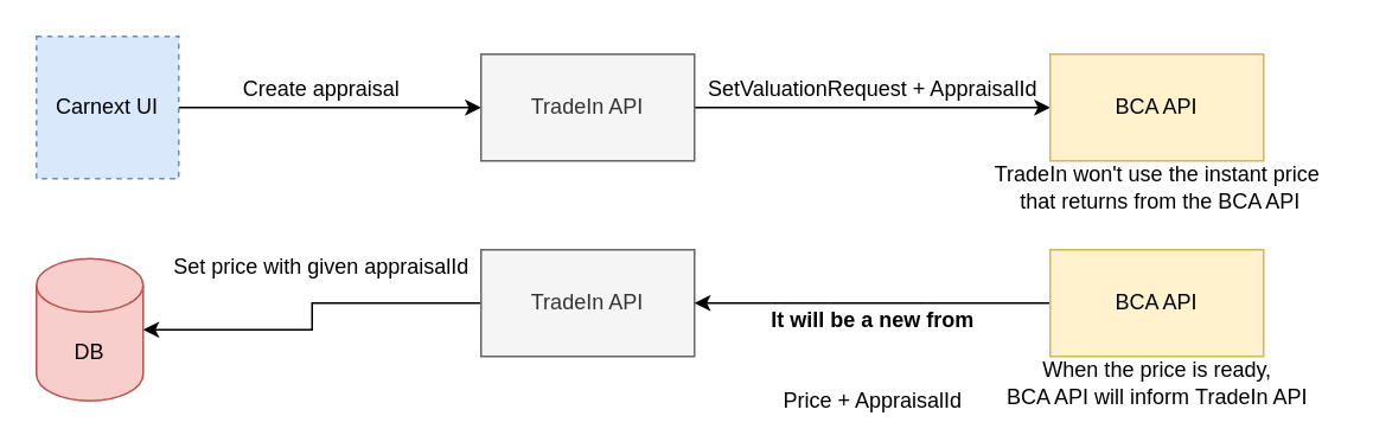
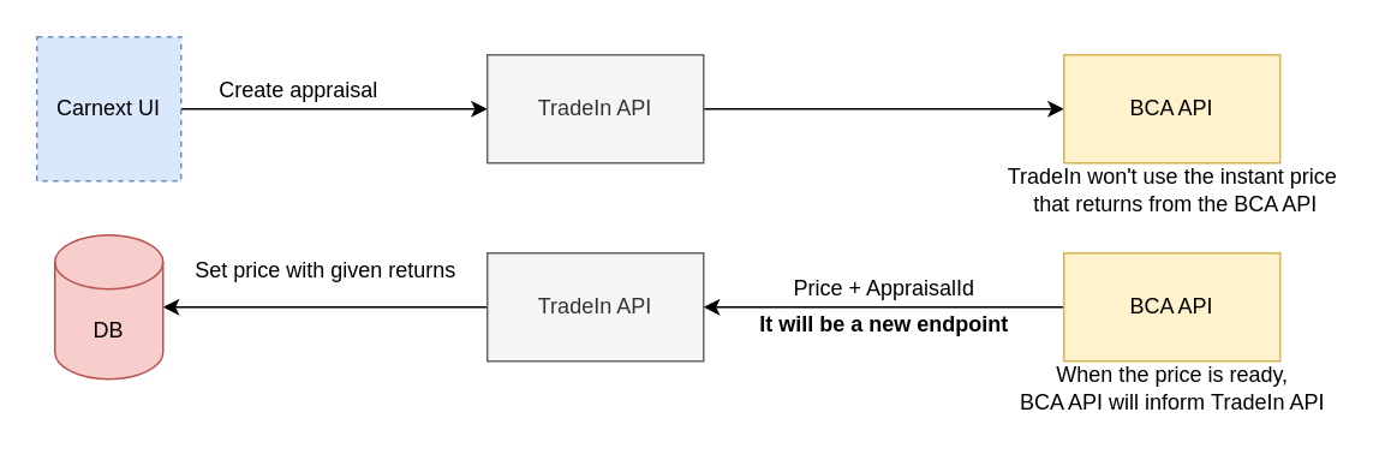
- <mxCell id="6" value="Create appraisal" style="text;html=1;align=center;verticalAlign=middle;resizable=0;points=[];autosize=1;strokeColor=none;fillColor=none;" parent="1" vertex="1"><mxGeometry x="130" y="40" width="100" height="20" as="geometry" /></mxCell>
+ <mxCell id="6" value="Create appraisal" style="text;html=1;align=center;verticalAlign=middle;resizable=0;points=[];autosize=1;strokeColor=none;fillColor=none;" parent="1" vertex="1"><mxGeometry x="115" y="40" width="100" height="20" as="geometry" /></mxCell>
- <mxCell id="8" value="SetValuationRequest + AppraisalId" style="text;html=1;align=center;verticalAlign=middle;resizable=0;points=[];autosize=1;strokeColor=none;fillColor=none;" parent="1" vertex="1"><mxGeometry x="390" y="40" width="200" height="20" as="geometry" /></mxCell>
- <mxCell id="15" value="Set price with given appraisalId" style="text;html=1;align=center;verticalAlign=middle;resizable=0;points=[];autosize=1;strokeColor=none;fillColor=none;" parent="1" vertex="1"><mxGeometry x="90" y="140" width="180" height="20" as="geometry" /></mxCell>
+ <mxCell id="15" value="Set price with given returns" style="text;html=1;align=center;verticalAlign=middle;resizable=0;points=[];autosize=1;strokeColor=none;fillColor=none;" parent="1" vertex="1"><mxGeometry x="90" y="140" width="180" height="20" as="geometry" /></mxCell>
- <mxCell id="18" value="It will be a new from" style="text;html=1;align=center;verticalAlign=middle;resizable=0;points=[];autosize=1;strokeColor=none;fillColor=none;fontStyle=1" parent="1" vertex="1"><mxGeometry x="415" y="170" width="150" height="20" as="geometry" /></mxCell>
+ <mxCell id="18" value="It will be a new endpoint" style="text;html=1;align=center;verticalAlign=middle;resizable=0;points=[];autosize=1;strokeColor=none;fillColor=none;fontStyle=1" parent="1" vertex="1"><mxGeometry x="415" y="170" width="150" height="20" as="geometry" /></mxCell>
- <mxCell id="14" value="DB" style="shape=cylinder3;whiteSpace=wrap;html=1;boundedLbl=1;backgroundOutline=1;size=15;fillColor=#f8cecc;strokeColor=#b85450;" parent="1" vertex="1"><mxGeometry x="20" y="145" width="60" height="80" as="geometry" /></mxCell>
+ <mxCell id="14" value="DB" style="shape=cylinder3;whiteSpace=wrap;html=1;boundedLbl=1;backgroundOutline=1;size=15;fillColor=#f8cecc;strokeColor=#b85450;" parent="1" vertex="1"><mxGeometry x="30" y="130" width="60" height="80" as="geometry" /></mxCell>
- <mxCell id="13" value="Price + AppraisalId" style="text;html=1;align=center;verticalAlign=middle;resizable=0;points=[];autosize=1;strokeColor=none;fillColor=none;" parent="1" vertex="1"><mxGeometry x="430" y="215" width="120" height="20" as="geometry" /></mxCell>
+ <mxCell id="13" value="Price + AppraisalId" style="text;html=1;align=center;verticalAlign=middle;resizable=0;points=[];autosize=1;strokeColor=none;fillColor=none;" parent="1" vertex="1"><mxGeometry x="430" y="150" width="120" height="20" as="geometry" /></mxCell>
